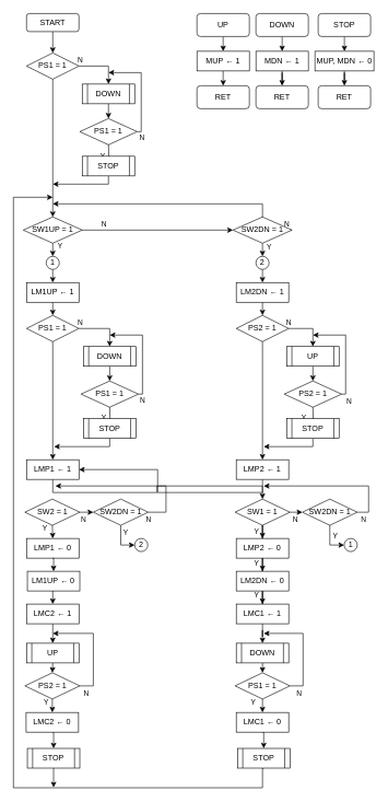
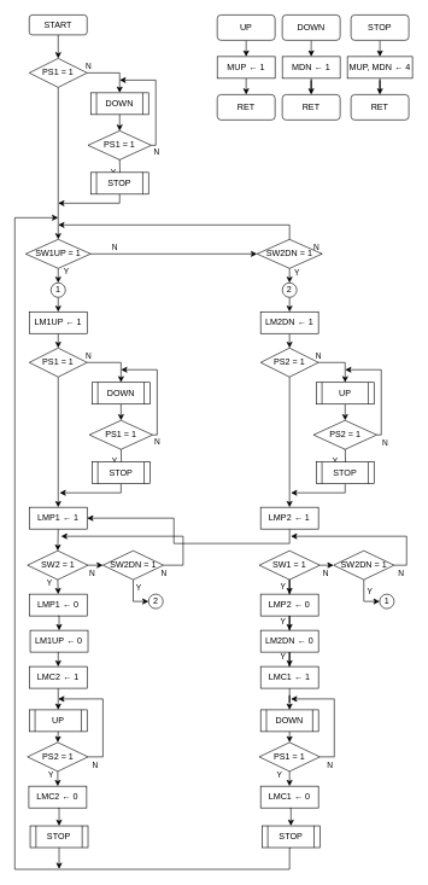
- <mxCell id="40" value="MUP, MDN ← 0" style="rounded=0;whiteSpace=wrap;html=1;" parent="1" vertex="1"><mxGeometry x="480" y="77.5" width="90" height="30" as="geometry" /></mxCell>
+ <mxCell id="40" value="MUP, MDN ← 4" style="rounded=0;whiteSpace=wrap;html=1;" parent="1" vertex="1"><mxGeometry x="480" y="77.5" width="90" height="30" as="geometry" /></mxCell>
- <mxCell id="46" style="edgeStyle=orthogonalEdgeStyle;rounded=0;orthogonalLoop=1;jettySize=auto;html=1;exitX=0.5;exitY=1;exitDx=0;exitDy=0;" edge="1" parent="1" source="47" target="106"><mxGeometry relative="1" as="geometry" /></mxCell>
+ <mxCell id="46" style="edgeStyle=orthogonalEdgeStyle;rounded=0;orthogonalLoop=1;jettySize=auto;html=1;exitX=0.5;exitY=1;exitDx=0;exitDy=0;entryX=0.5;entryY=0;entryDx=0;entryDy=0;" edge="1" parent="1" source="47" target="101"><mxGeometry relative="1" as="geometry" /></mxCell>
